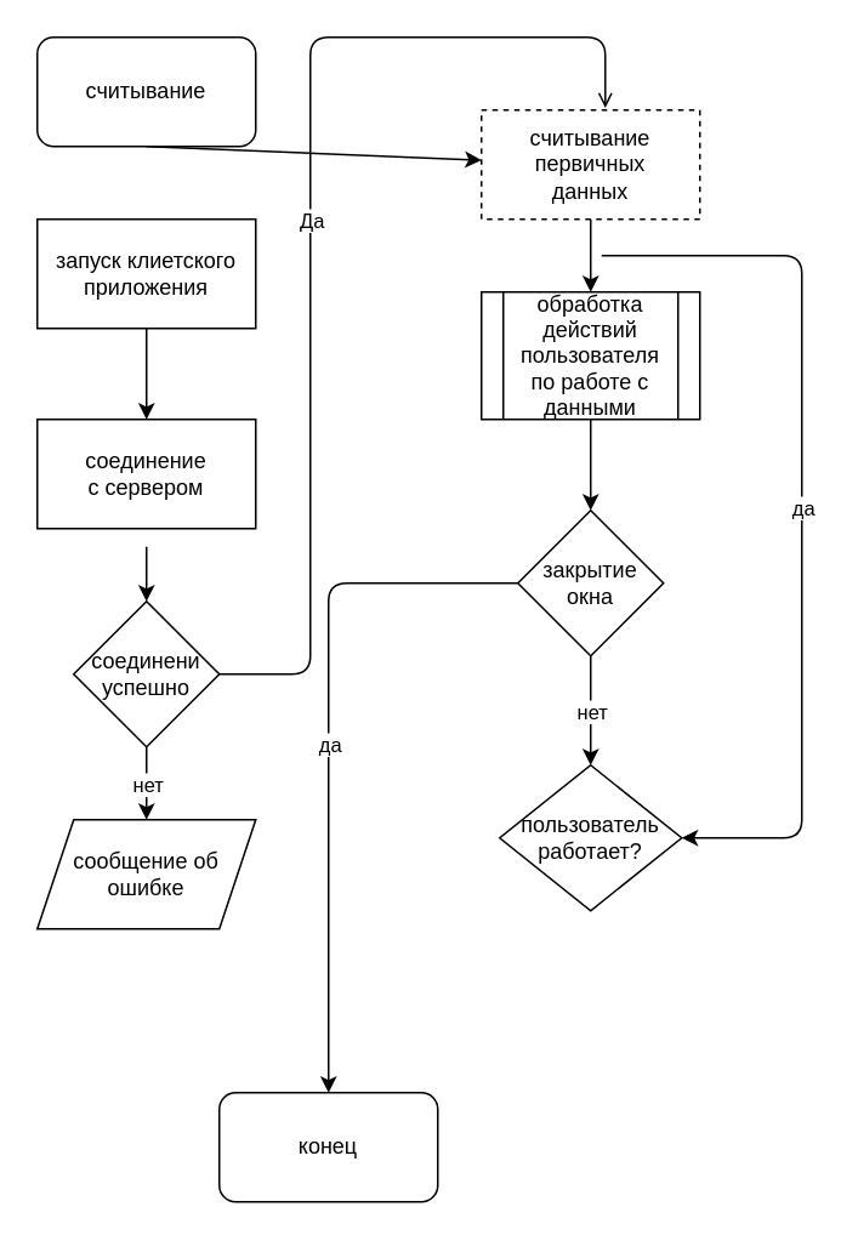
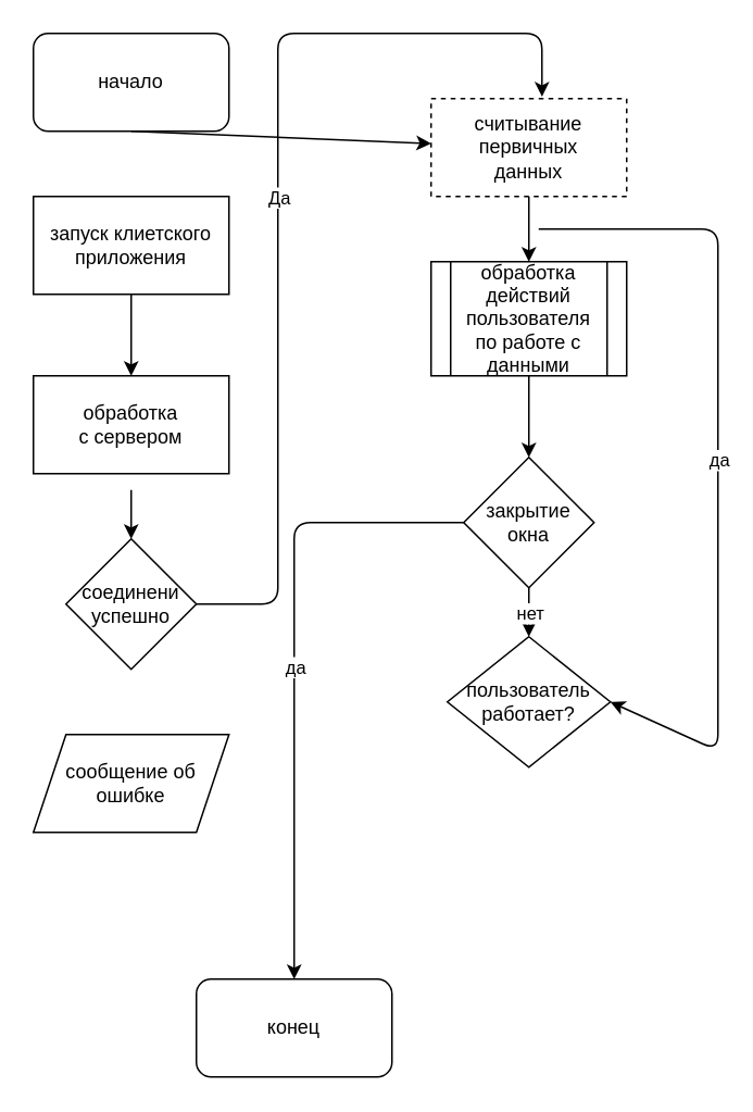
- <mxCell id="2" value="считывание" style="rounded=1;whiteSpace=wrap;html=1;" vertex="1" parent="1"><mxGeometry x="20" y="20" width="120" height="60" as="geometry" /></mxCell>
+ <mxCell id="2" value="начало" style="rounded=1;whiteSpace=wrap;html=1;" vertex="1" parent="1"><mxGeometry x="20" y="20" width="120" height="60" as="geometry" /></mxCell>
- <mxCell id="9" value="" style="endArrow=open;html=1;exitX=1;exitY=0.5;exitDx=0;exitDy=0;entryX=0.567;entryY=-0.02;entryDx=0;entryDy=0;entryPerimeter=0;" edge="1" parent="1" source="6" target="14"><mxGeometry relative="1" as="geometry"><mxPoint x="300" y="330" as="sourcePoint" /><mxPoint x="290" y="60" as="targetPoint" /><Array as="points"><mxPoint x="170" y="370" /><mxPoint x="170" y="20" /><mxPoint x="332" y="20" /></Array></mxGeometry></mxCell>
+ <mxCell id="9" value="" style="endArrow=classic;html=1;exitX=1;exitY=0.5;exitDx=0;exitDy=0;entryX=0.567;entryY=-0.02;entryDx=0;entryDy=0;entryPerimeter=0;" edge="1" parent="1" source="6" target="14"><mxGeometry relative="1" as="geometry"><mxPoint x="300" y="330" as="sourcePoint" /><mxPoint x="290" y="60" as="targetPoint" /><Array as="points"><mxPoint x="170" y="370" /><mxPoint x="170" y="20" /><mxPoint x="332" y="20" /></Array></mxGeometry></mxCell>
- <mxCell id="4" value="соединение&lt;br&gt;с сервером" style="rounded=0;whiteSpace=wrap;html=1;" vertex="1" parent="1"><mxGeometry x="20" y="230" width="120" height="60" as="geometry" /></mxCell>
+ <mxCell id="4" value="обработка&lt;br&gt;с сервером" style="rounded=0;whiteSpace=wrap;html=1;" vertex="1" parent="1"><mxGeometry x="20" y="230" width="120" height="60" as="geometry" /></mxCell>
- <mxCell id="7" value="" style="endArrow=classic;html=1;exitX=0.5;exitY=1;exitDx=0;exitDy=0;entryX=0.5;entryY=0;entryDx=0;entryDy=0;" edge="1" parent="1" source="6" target="5"><mxGeometry relative="1" as="geometry"><mxPoint x="300" y="330" as="sourcePoint" /><mxPoint x="400" y="330" as="targetPoint" /></mxGeometry></mxCell>
- <mxCell id="8" value="нет" style="edgeLabel;resizable=0;html=1;align=center;verticalAlign=middle;" connectable="0" vertex="1" parent="7"><mxGeometry relative="1" as="geometry" /></mxCell>
- <mxCell id="21" value="пользователь работает?" style="rhombus;whiteSpace=wrap;html=1;" vertex="1" parent="1"><mxGeometry x="274" y="420" width="100" height="80" as="geometry" /></mxCell>
+ <mxCell id="21" value="пользователь работает?" style="rhombus;whiteSpace=wrap;html=1;" vertex="1" parent="1"><mxGeometry x="274" y="390" width="100" height="80" as="geometry" /></mxCell>
